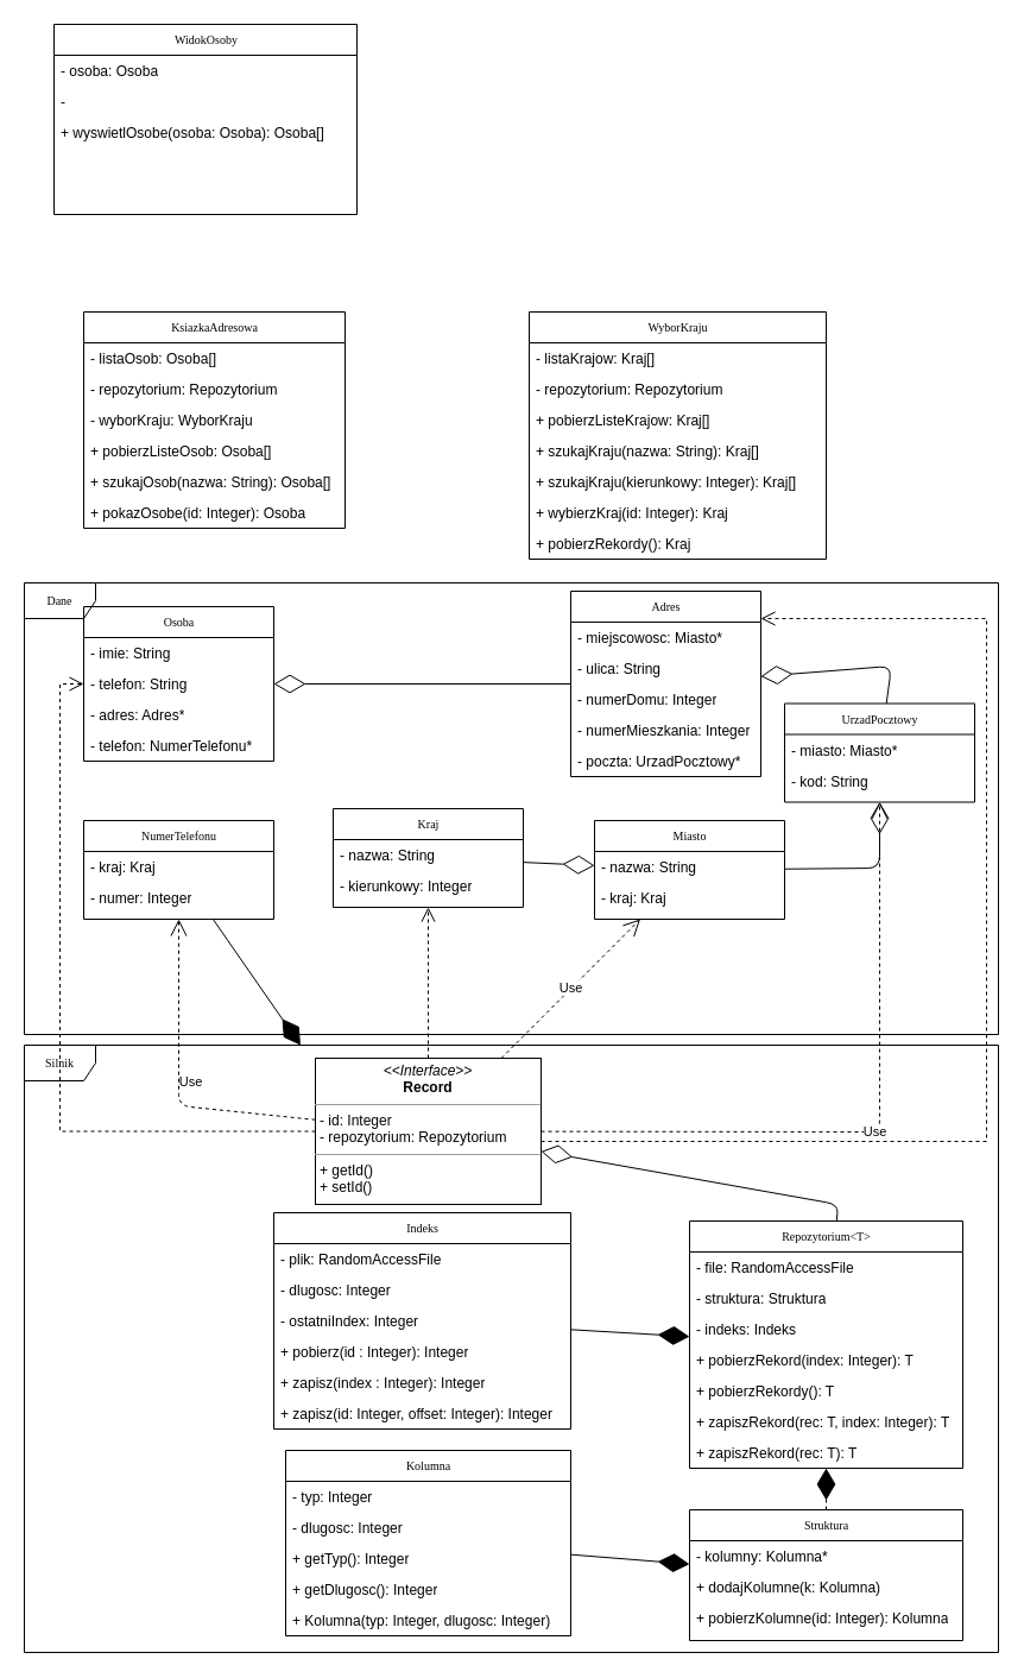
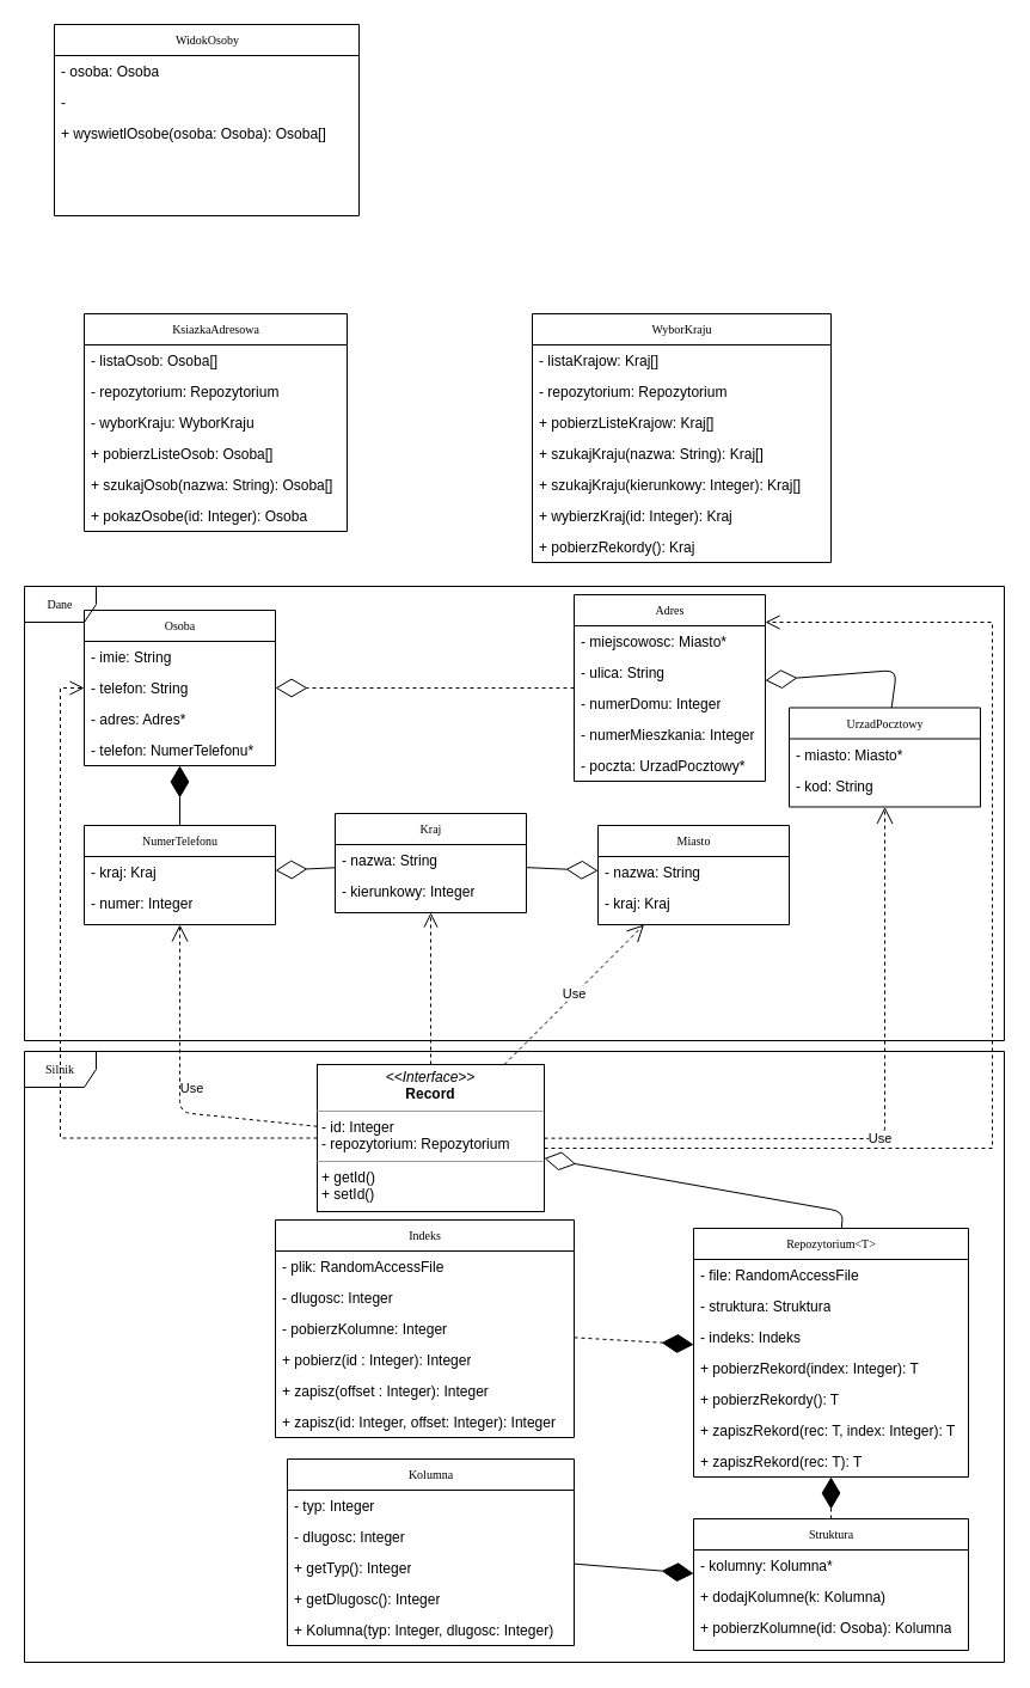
- <mxCell id="61" value="" style="endArrow=diamondThin;endFill=0;endSize=24;html=1;" parent="1" source="17" target="12" edge="1"><mxGeometry width="160" relative="1" as="geometry"><mxPoint x="400" y="870" as="sourcePoint" /><mxPoint x="560" y="870" as="targetPoint" /></mxGeometry></mxCell>
+ <mxCell id="61" value="" style="endArrow=diamondThin;endFill=0;endSize=24;html=1;dashed=1;" parent="1" source="17" target="12" edge="1"><mxGeometry width="160" relative="1" as="geometry"><mxPoint x="400" y="870" as="sourcePoint" /><mxPoint x="560" y="870" as="targetPoint" /></mxGeometry></mxCell>
+ <mxCell id="58" value="" style="endArrow=diamondThin;endFill=0;endSize=24;html=1;" parent="1" source="51" target="27" edge="1"><mxGeometry width="160" relative="1" as="geometry"><mxPoint x="480" y="890" as="sourcePoint" /><mxPoint x="640" y="890" as="targetPoint" /></mxGeometry></mxCell>
- <mxCell id="62" value="" style="endArrow=diamondThin;endFill=0;endSize=24;html=1;" parent="1" source="45" target="48" edge="1"><mxGeometry width="160" relative="1" as="geometry"><mxPoint x="470" y="900" as="sourcePoint" /><mxPoint x="630" y="900" as="targetPoint" /><Array as="points"><mxPoint x="740" y="730" /></Array></mxGeometry></mxCell>
- <mxCell id="60" value="" style="endArrow=diamondThin;endFill=1;endSize=24;html=1;" parent="1" source="27" target="2" edge="1"><mxGeometry width="160" relative="1" as="geometry"><mxPoint x="450" y="880" as="sourcePoint" /><mxPoint x="610" y="880" as="targetPoint" /></mxGeometry></mxCell>
+ <mxCell id="60" value="" style="endArrow=diamondThin;endFill=1;endSize=24;html=1;" parent="1" source="27" target="12" edge="1"><mxGeometry width="160" relative="1" as="geometry"><mxPoint x="450" y="880" as="sourcePoint" /><mxPoint x="610" y="880" as="targetPoint" /></mxGeometry></mxCell>
- <mxCell id="41" value="- ostatniIndex: Integer" style="text;html=1;strokeColor=none;fillColor=none;align=left;verticalAlign=top;spacingLeft=4;spacingRight=4;whiteSpace=wrap;overflow=hidden;rotatable=0;points=[[0,0.5],[1,0.5]];portConstraint=eastwest;" parent="38" vertex="1"><mxGeometry y="78" width="250" height="26" as="geometry" /></mxCell>
+ <mxCell id="41" value="- pobierzKolumne: Integer" style="text;html=1;strokeColor=none;fillColor=none;align=left;verticalAlign=top;spacingLeft=4;spacingRight=4;whiteSpace=wrap;overflow=hidden;rotatable=0;points=[[0,0.5],[1,0.5]];portConstraint=eastwest;" parent="38" vertex="1"><mxGeometry y="78" width="250" height="26" as="geometry" /></mxCell>
- <mxCell id="55" value="" style="endArrow=diamondThin;endFill=1;endSize=24;html=1;" parent="1" source="38" target="4" edge="1"><mxGeometry width="160" relative="1" as="geometry"><mxPoint x="140" y="1420" as="sourcePoint" /><mxPoint x="300" y="1420" as="targetPoint" /></mxGeometry></mxCell>
+ <mxCell id="55" value="" style="endArrow=diamondThin;endFill=1;endSize=24;html=1;dashed=1;" parent="1" source="38" target="4" edge="1"><mxGeometry width="160" relative="1" as="geometry"><mxPoint x="140" y="1420" as="sourcePoint" /><mxPoint x="300" y="1420" as="targetPoint" /></mxGeometry></mxCell>
- <mxCell id="43" value="+ zapisz(index : Integer): Integer" style="text;html=1;strokeColor=none;fillColor=none;align=left;verticalAlign=top;spacingLeft=4;spacingRight=4;whiteSpace=wrap;overflow=hidden;rotatable=0;points=[[0,0.5],[1,0.5]];portConstraint=eastwest;" parent="38" vertex="1"><mxGeometry y="130" width="250" height="26" as="geometry" /></mxCell>
+ <mxCell id="43" value="+ zapisz(offset : Integer): Integer" style="text;html=1;strokeColor=none;fillColor=none;align=left;verticalAlign=top;spacingLeft=4;spacingRight=4;whiteSpace=wrap;overflow=hidden;rotatable=0;points=[[0,0.5],[1,0.5]];portConstraint=eastwest;" parent="38" vertex="1"><mxGeometry y="130" width="250" height="26" as="geometry" /></mxCell>
- <mxCell id="26" value="+ pobierzKolumne(id: Integer): Kolumna" style="text;html=1;strokeColor=none;fillColor=none;align=left;verticalAlign=top;spacingLeft=4;spacingRight=4;whiteSpace=wrap;overflow=hidden;rotatable=0;points=[[0,0.5],[1,0.5]];portConstraint=eastwest;" parent="23" vertex="1"><mxGeometry y="78" width="230" height="26" as="geometry" /></mxCell>
+ <mxCell id="26" value="+ pobierzKolumne(id: Osoba): Kolumna" style="text;html=1;strokeColor=none;fillColor=none;align=left;verticalAlign=top;spacingLeft=4;spacingRight=4;whiteSpace=wrap;overflow=hidden;rotatable=0;points=[[0,0.5],[1,0.5]];portConstraint=eastwest;" parent="23" vertex="1"><mxGeometry y="78" width="230" height="26" as="geometry" /></mxCell>
